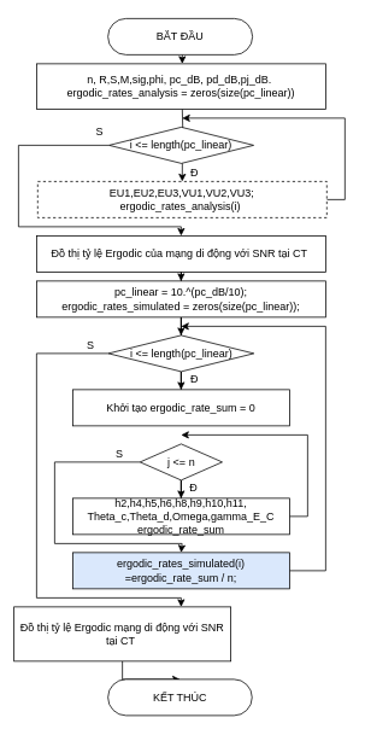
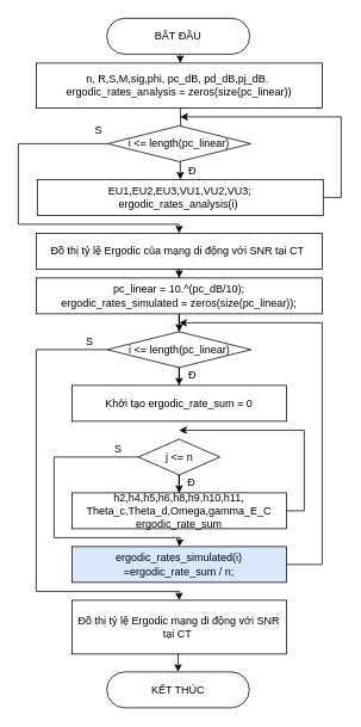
- <mxCell id="13" value="EU1,EU2,EU3,VU1,VU2,VU3;&lt;br&gt;ergodic_rates_analysis(i)&amp;nbsp;" style="rounded=0;whiteSpace=wrap;html=1;dashed=1;" parent="1" vertex="1"><mxGeometry x="41.25" y="200" width="320" height="40" as="geometry" /></mxCell>
+ <mxCell id="13" value="EU1,EU2,EU3,VU1,VU2,VU3;&lt;br&gt;ergodic_rates_analysis(i)&amp;nbsp;" style="rounded=0;whiteSpace=wrap;html=1;" parent="1" vertex="1"><mxGeometry x="41.25" y="200" width="320" height="40" as="geometry" /></mxCell>
- <mxCell id="20" value="Đồ thị tỷ lệ Ergodic mạng di động với SNR tại CT&amp;nbsp;" style="rounded=0;whiteSpace=wrap;html=1;" parent="1" vertex="1"><mxGeometry x="15" y="670" width="240" height="60" as="geometry" /></mxCell>
+ <mxCell id="20" value="Đồ thị tỷ lệ Ergodic mạng di động với SNR tại CT&amp;nbsp;" style="rounded=0;whiteSpace=wrap;html=1;" parent="1" vertex="1"><mxGeometry x="80" y="670" width="240" height="60" as="geometry" /></mxCell>
